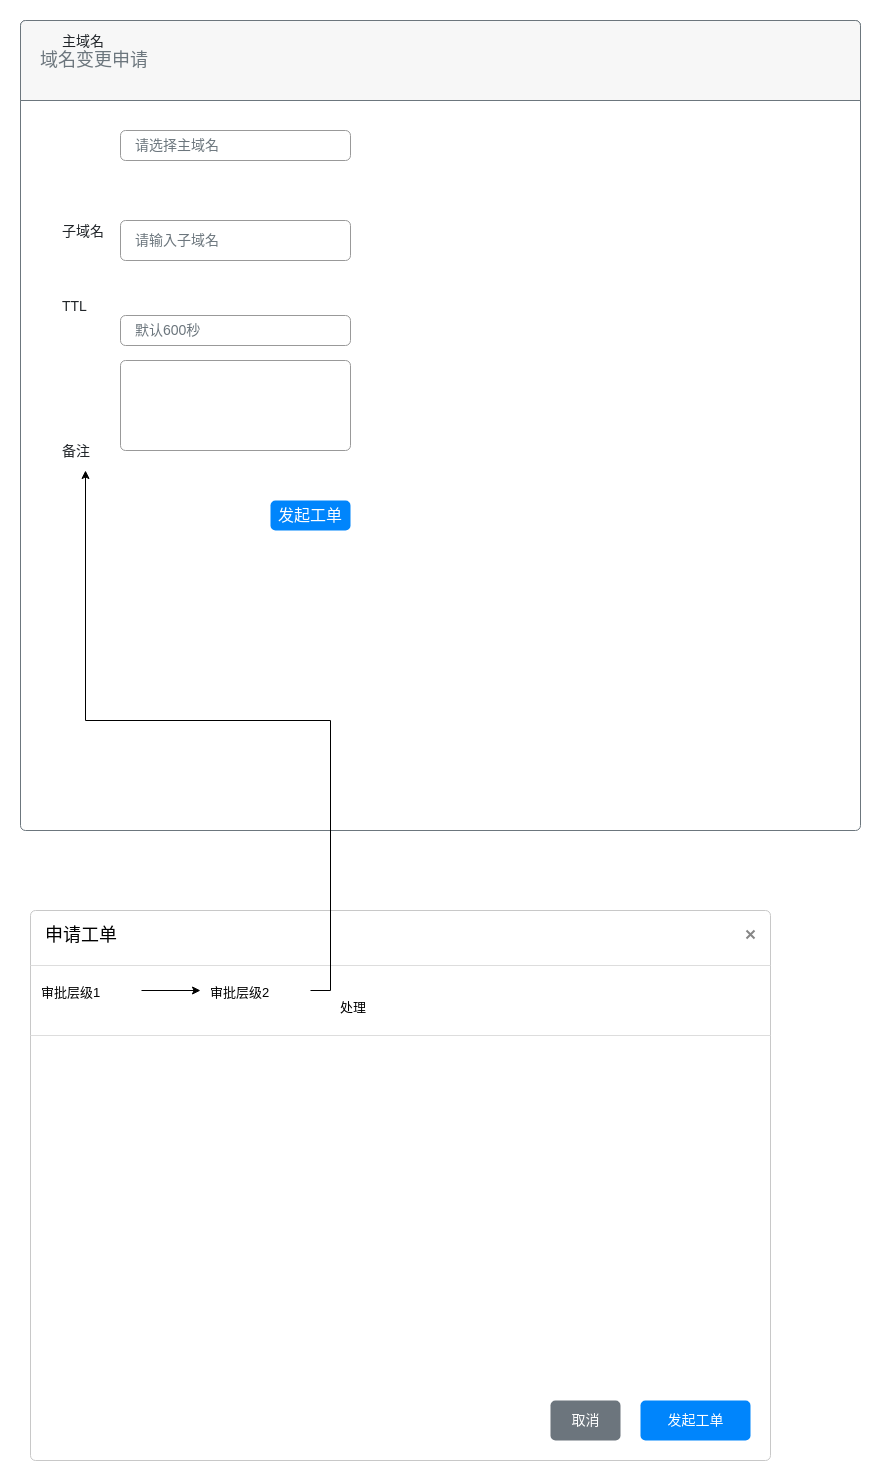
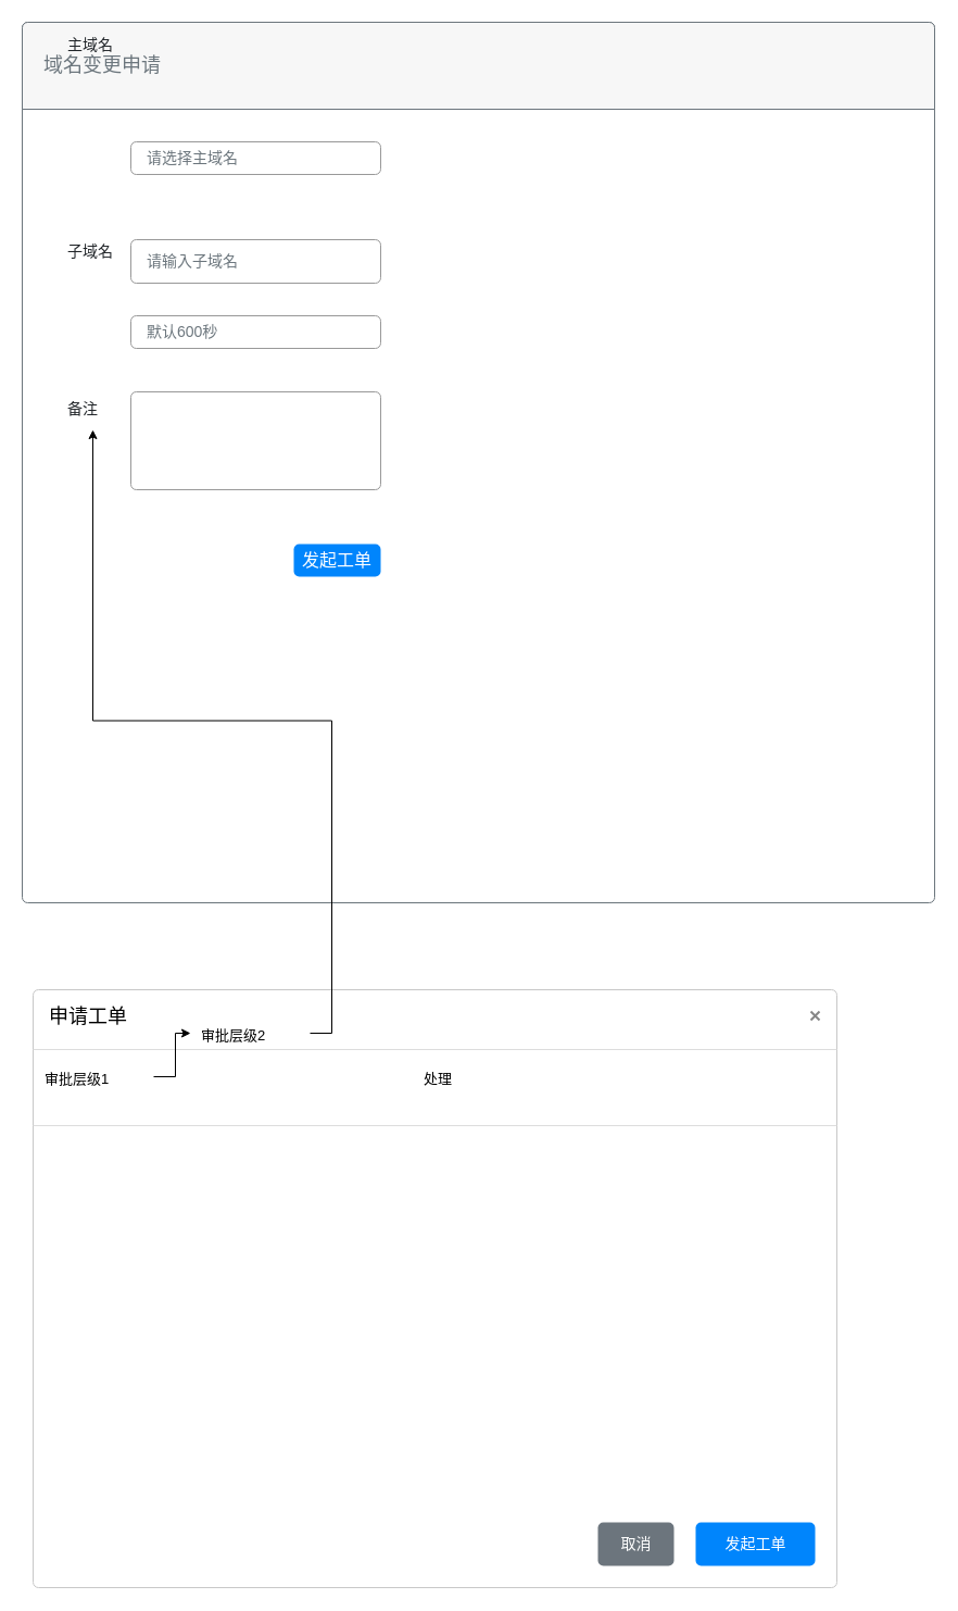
- <mxCell id="9" value="TTL" style="fillColor=none;strokeColor=none;align=left;fontSize=14;fontColor=#212529;" vertex="1" parent="2"><mxGeometry x="40" y="265" width="50" height="40" as="geometry" /></mxCell>
- <mxCell id="8" value="默认600秒" style="html=1;shadow=0;dashed=0;shape=mxgraph.bootstrap.rrect;rSize=5;fillColor=none;strokeColor=#999999;align=left;spacing=15;fontSize=14;fontColor=#6C767D;" vertex="1" parent="2"><mxGeometry x="100" y="295" width="230" height="30" as="geometry" /></mxCell>
+ <mxCell id="8" value="默认600秒" style="html=1;shadow=0;dashed=0;shape=mxgraph.bootstrap.rrect;rSize=5;fillColor=none;strokeColor=#999999;align=left;spacing=15;fontSize=14;fontColor=#6C767D;" vertex="1" parent="2"><mxGeometry x="100" y="270" width="230" height="30" as="geometry" /></mxCell>
- <mxCell id="11" value="备注" style="fillColor=none;strokeColor=none;align=left;fontSize=14;fontColor=#212529;" vertex="1" parent="2"><mxGeometry x="40" y="410" width="50" height="40" as="geometry" /></mxCell>
+ <mxCell id="11" value="备注" style="fillColor=none;strokeColor=none;align=left;fontSize=14;fontColor=#212529;" vertex="1" parent="2"><mxGeometry x="40" y="335" width="50" height="40" as="geometry" /></mxCell>
- <mxCell id="22" value="审批层级2" style="strokeColor=none;fillColor=none;resizeWidth=1;align=left;verticalAlign=top;spacing=10;fontSize=13;" vertex="1" parent="13"><mxGeometry x="170" y="60" width="110" height="40" as="geometry" /></mxCell>
+ <mxCell id="22" value="审批层级2" style="strokeColor=none;fillColor=none;resizeWidth=1;align=left;verticalAlign=top;spacing=10;fontSize=13;" vertex="1" parent="13"><mxGeometry x="145" y="20" width="110" height="40" as="geometry" /></mxCell>
- <mxCell id="23" value="处理" style="strokeColor=none;fillColor=none;resizeWidth=1;align=left;verticalAlign=top;spacing=10;fontSize=13;" vertex="1" parent="13"><mxGeometry x="300" y="75" width="110" height="40" as="geometry" /></mxCell>
+ <mxCell id="23" value="处理" style="strokeColor=none;fillColor=none;resizeWidth=1;align=left;verticalAlign=top;spacing=10;fontSize=13;" vertex="1" parent="13"><mxGeometry x="350" y="60" width="110" height="40" as="geometry" /></mxCell>
